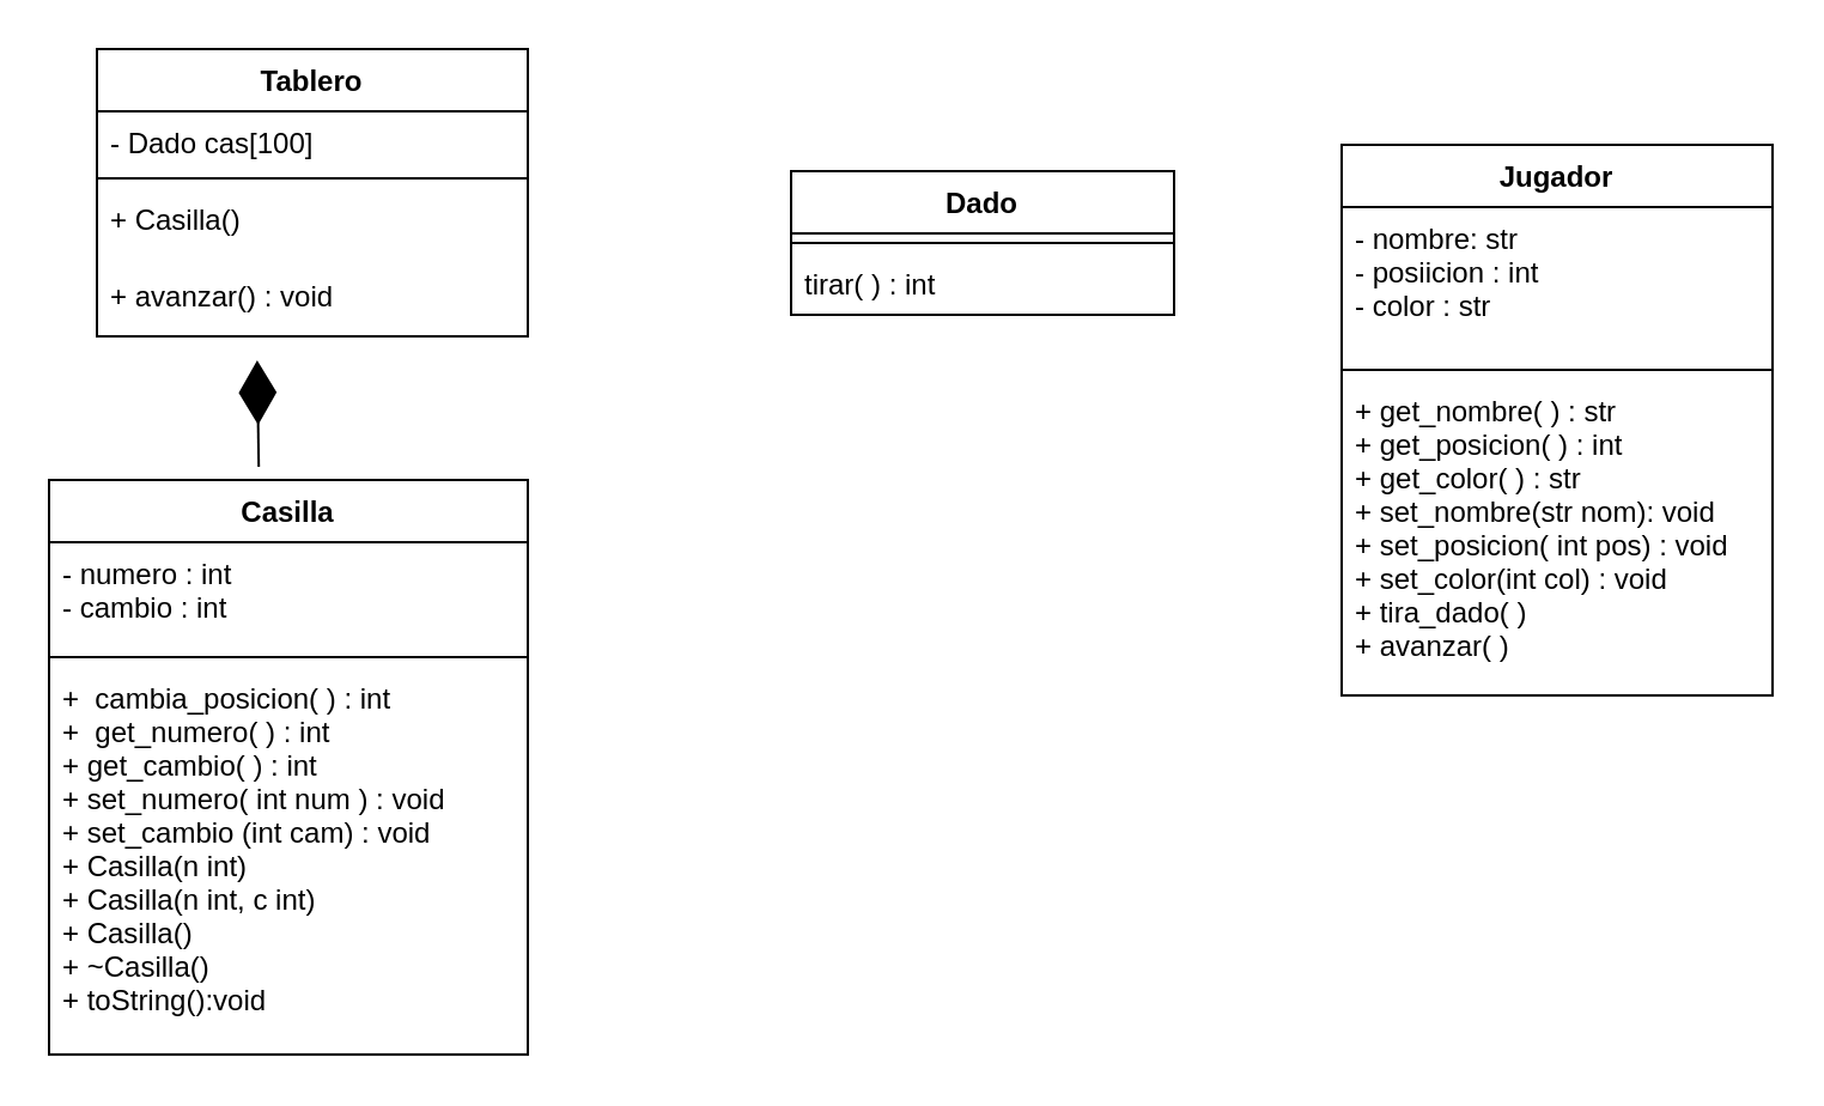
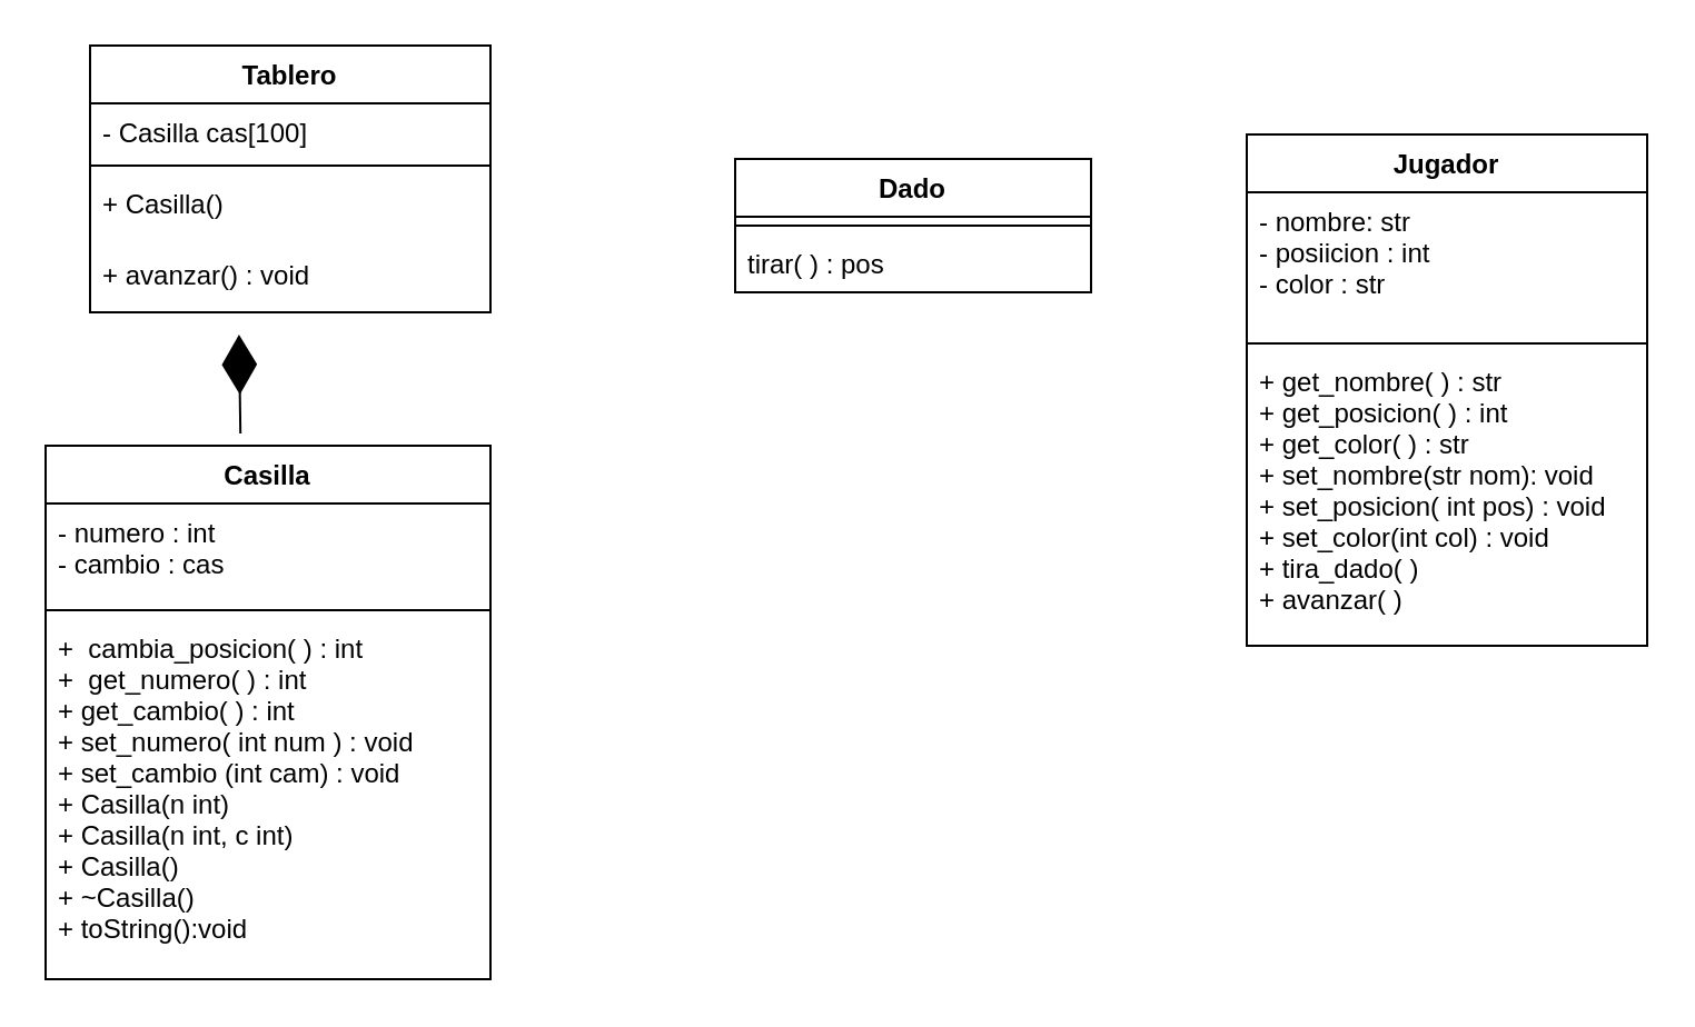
- <mxCell id="15" value="- Dado cas[100]" style="text;strokeColor=none;fillColor=none;align=left;verticalAlign=top;spacingLeft=4;spacingRight=4;overflow=hidden;rotatable=0;points=[[0,0.5],[1,0.5]];portConstraint=eastwest;" parent="14" vertex="1"><mxGeometry y="26" width="180" height="24" as="geometry" /></mxCell>
+ <mxCell id="15" value="- Casilla cas[100]" style="text;strokeColor=none;fillColor=none;align=left;verticalAlign=top;spacingLeft=4;spacingRight=4;overflow=hidden;rotatable=0;points=[[0,0.5],[1,0.5]];portConstraint=eastwest;" parent="14" vertex="1"><mxGeometry y="26" width="180" height="24" as="geometry" /></mxCell>
- <mxCell id="9" value="tirar( ) : int" style="text;strokeColor=none;fillColor=none;align=left;verticalAlign=top;spacingLeft=4;spacingRight=4;overflow=hidden;rotatable=0;points=[[0,0.5],[1,0.5]];portConstraint=eastwest;" parent="7" vertex="1"><mxGeometry y="34" width="160" height="26" as="geometry" /></mxCell>
+ <mxCell id="9" value="tirar( ) : pos" style="text;strokeColor=none;fillColor=none;align=left;verticalAlign=top;spacingLeft=4;spacingRight=4;overflow=hidden;rotatable=0;points=[[0,0.5],[1,0.5]];portConstraint=eastwest;" parent="7" vertex="1"><mxGeometry y="34" width="160" height="26" as="geometry" /></mxCell>
- <mxCell id="3" value="- numero : int&#10;- cambio : int" style="text;strokeColor=none;fillColor=none;align=left;verticalAlign=top;spacingLeft=4;spacingRight=4;overflow=hidden;rotatable=0;points=[[0,0.5],[1,0.5]];portConstraint=eastwest;" parent="2" vertex="1"><mxGeometry y="26" width="200" height="44" as="geometry" /></mxCell>
+ <mxCell id="3" value="- numero : int&#10;- cambio : cas" style="text;strokeColor=none;fillColor=none;align=left;verticalAlign=top;spacingLeft=4;spacingRight=4;overflow=hidden;rotatable=0;points=[[0,0.5],[1,0.5]];portConstraint=eastwest;" parent="2" vertex="1"><mxGeometry y="26" width="200" height="44" as="geometry" /></mxCell>
